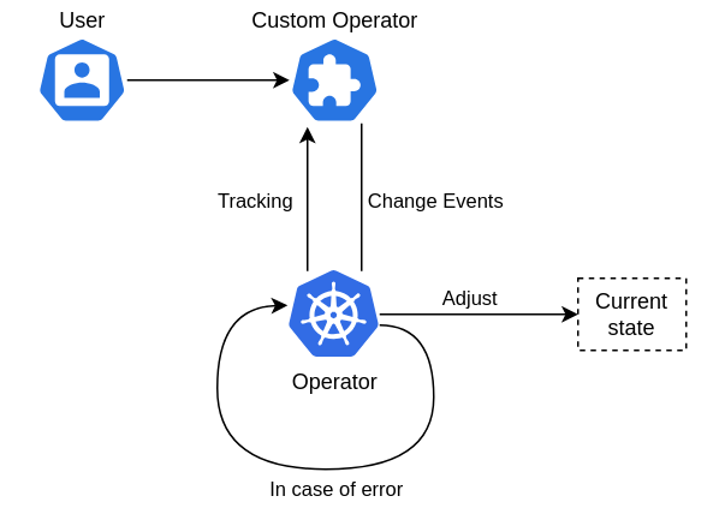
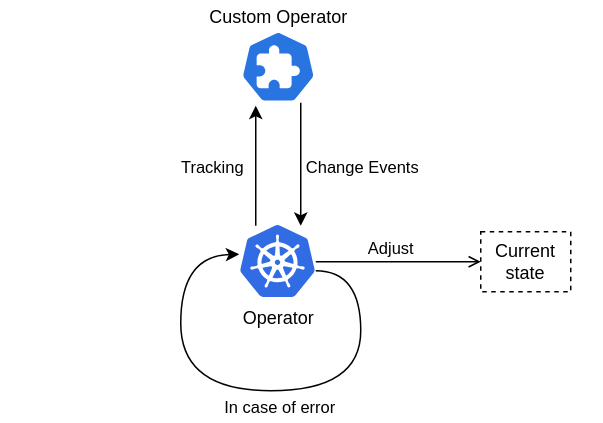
- <mxCell id="6" value="User" style="sketch=0;html=1;dashed=0;whitespace=wrap;fillColor=#2875E2;strokeColor=#ffffff;points=[[0.005,0.63,0],[0.1,0.2,0],[0.9,0.2,0],[0.5,0,0],[0.995,0.63,0],[0.72,0.99,0],[0.5,1,0],[0.28,0.99,0]];verticalLabelPosition=top;align=center;verticalAlign=bottom;shape=mxgraph.kubernetes.icon;prIcon=user;labelPosition=center;" vertex="1" parent="1"><mxGeometry x="20" y="20" width="50" height="48" as="geometry" /></mxCell>
- <mxCell id="5" style="edgeStyle=orthogonalEdgeStyle;rounded=0;orthogonalLoop=1;jettySize=auto;html=1;" edge="1" parent="1" source="6" target="4"><mxGeometry relative="1" as="geometry" /></mxCell>
- <mxCell id="2" style="edgeStyle=orthogonalEdgeStyle;rounded=0;orthogonalLoop=1;jettySize=auto;html=1;endArrow=none;" edge="1" parent="1" source="4" target="13"><mxGeometry relative="1" as="geometry"><Array as="points"><mxPoint x="200" y="100" /><mxPoint x="200" y="100" /></Array></mxGeometry></mxCell>
+ <mxCell id="2" style="edgeStyle=orthogonalEdgeStyle;rounded=0;orthogonalLoop=1;jettySize=auto;html=1;" edge="1" parent="1" source="4" target="13"><mxGeometry relative="1" as="geometry"><Array as="points"><mxPoint x="200" y="100" /><mxPoint x="200" y="100" /></Array></mxGeometry></mxCell>
- <mxCell id="11" style="edgeStyle=orthogonalEdgeStyle;curved=1;orthogonalLoop=1;jettySize=auto;html=1;entryX=0;entryY=0.5;entryDx=0;entryDy=0;" edge="1" parent="1" source="13" target="14"><mxGeometry relative="1" as="geometry" /></mxCell>
+ <mxCell id="11" style="edgeStyle=orthogonalEdgeStyle;curved=1;orthogonalLoop=1;jettySize=auto;html=1;entryX=0;entryY=0.5;entryDx=0;entryDy=0;endArrow=open;" edge="1" parent="1" source="13" target="14"><mxGeometry relative="1" as="geometry" /></mxCell>
